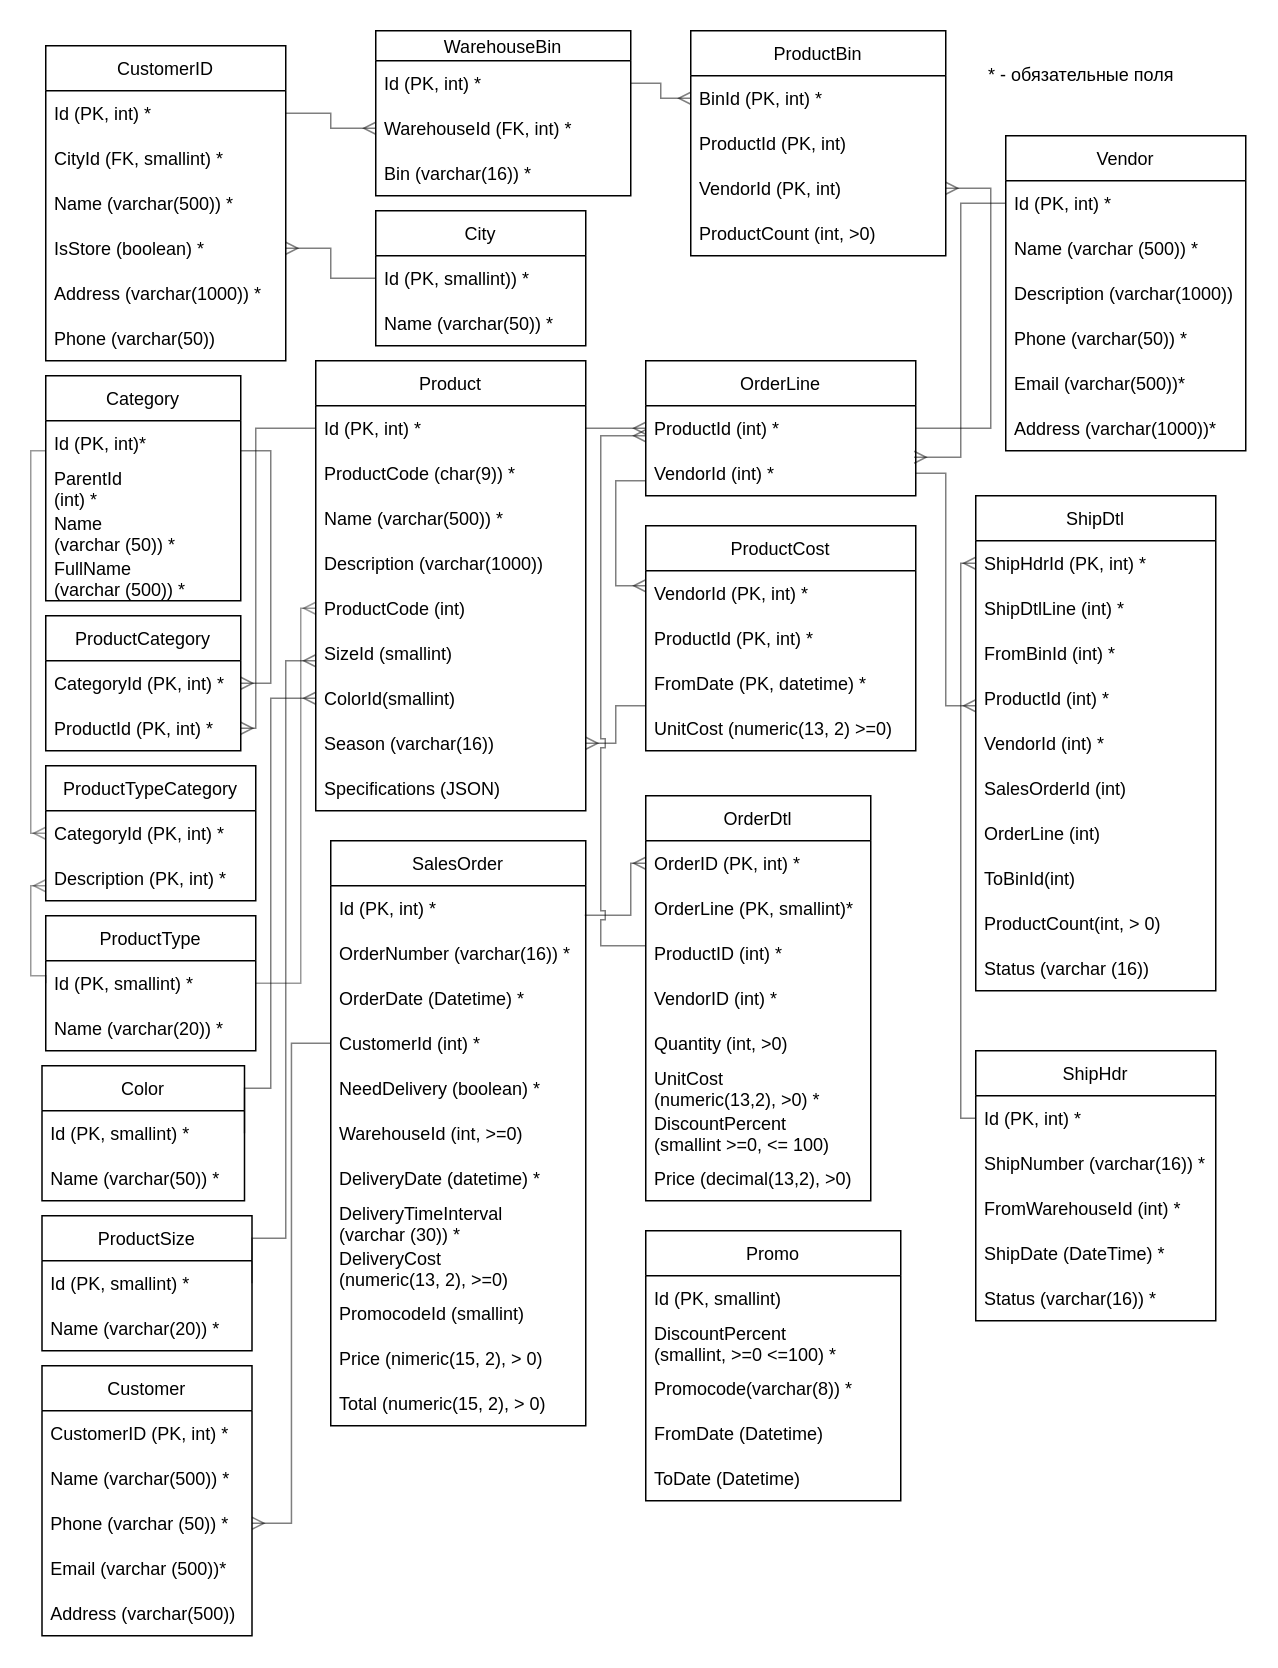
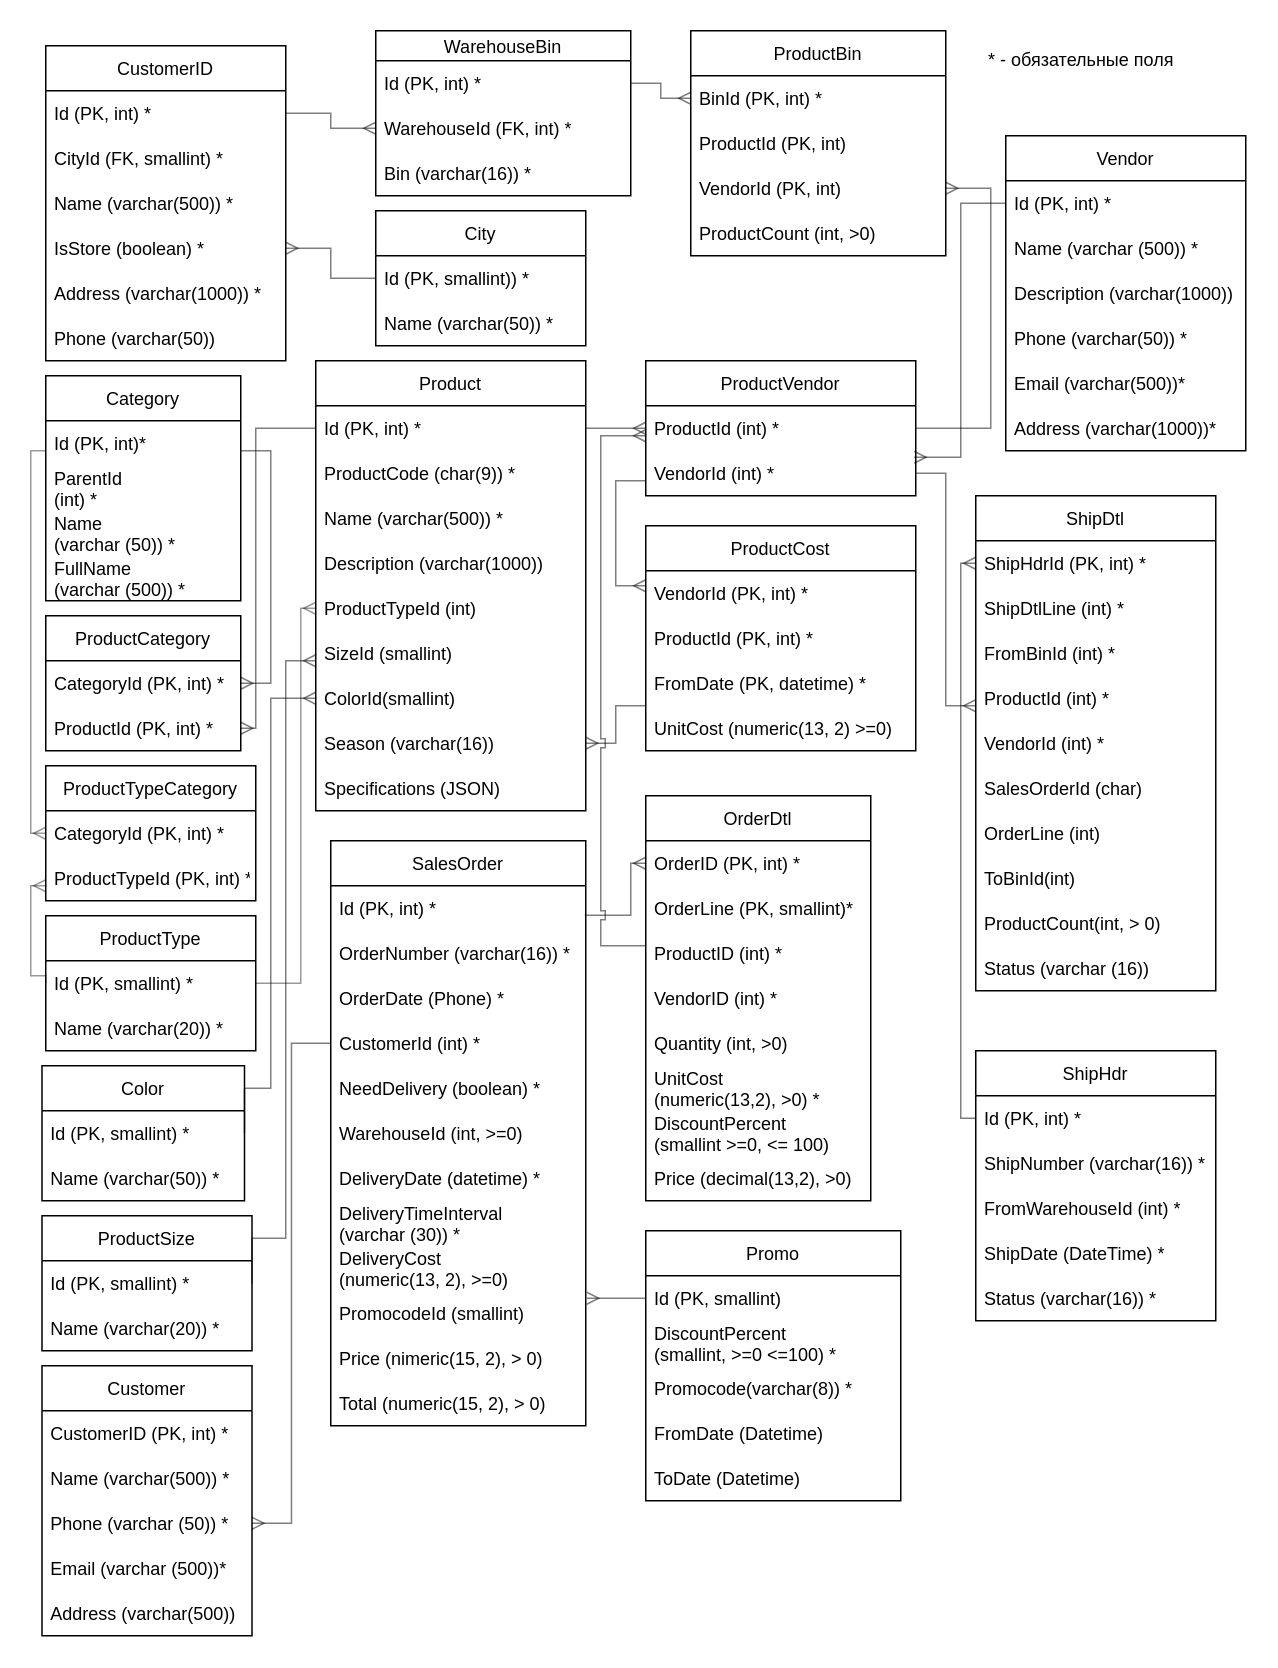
- <mxCell id="64" value="* - обязательные поля" style="text;html=1;align=center;verticalAlign=middle;resizable=0;points=[];autosize=1;strokeColor=none;fillColor=none;" parent="1" vertex="1"><mxGeometry x="650" y="40" width="140" height="20" as="geometry" /></mxCell>
+ <mxCell id="64" value="* - обязательные поля" style="text;html=1;align=center;verticalAlign=middle;resizable=0;points=[];autosize=1;strokeColor=none;fillColor=none;" parent="1" vertex="1"><mxGeometry x="650" y="30" width="140" height="20" as="geometry" /></mxCell>
- <mxCell id="58" value="OrderLine" style="swimlane;fontStyle=0;childLayout=stackLayout;horizontal=1;startSize=30;horizontalStack=0;resizeParent=1;resizeParentMax=0;resizeLast=0;collapsible=1;marginBottom=0;" parent="1" vertex="1"><mxGeometry x="430" y="240" width="180" height="90" as="geometry" /></mxCell>
+ <mxCell id="58" value="ProductVendor" style="swimlane;fontStyle=0;childLayout=stackLayout;horizontal=1;startSize=30;horizontalStack=0;resizeParent=1;resizeParentMax=0;resizeLast=0;collapsible=1;marginBottom=0;" parent="1" vertex="1"><mxGeometry x="430" y="240" width="180" height="90" as="geometry" /></mxCell>
- <mxCell id="20" value="ProductCode (int) " style="text;strokeColor=none;fillColor=none;align=left;verticalAlign=middle;spacingLeft=4;spacingRight=4;overflow=hidden;points=[[0,0.5],[1,0.5]];portConstraint=eastwest;rotatable=0;" parent="15" vertex="1"><mxGeometry y="150" width="180" height="30" as="geometry" /></mxCell>
+ <mxCell id="20" value="ProductTypeId (int) " style="text;strokeColor=none;fillColor=none;align=left;verticalAlign=middle;spacingLeft=4;spacingRight=4;overflow=hidden;points=[[0,0.5],[1,0.5]];portConstraint=eastwest;rotatable=0;" parent="15" vertex="1"><mxGeometry y="150" width="180" height="30" as="geometry" /></mxCell>
- <mxCell id="91" value="SalesOrderId (int)" style="text;strokeColor=none;fillColor=none;align=left;verticalAlign=middle;spacingLeft=4;spacingRight=4;overflow=hidden;points=[[0,0.5],[1,0.5]];portConstraint=eastwest;rotatable=0;" parent="85" vertex="1"><mxGeometry y="180" width="160" height="30" as="geometry" /></mxCell>
+ <mxCell id="91" value="SalesOrderId (char)" style="text;strokeColor=none;fillColor=none;align=left;verticalAlign=middle;spacingLeft=4;spacingRight=4;overflow=hidden;points=[[0,0.5],[1,0.5]];portConstraint=eastwest;rotatable=0;" parent="85" vertex="1"><mxGeometry y="180" width="160" height="30" as="geometry" /></mxCell>
- <mxCell id="137" value="Description (PK, int) *" style="text;strokeColor=none;fillColor=none;align=left;verticalAlign=middle;spacingLeft=4;spacingRight=4;overflow=hidden;points=[[0,0.5],[1,0.5]];portConstraint=eastwest;rotatable=0;" vertex="1" parent="135"><mxGeometry y="60" width="140" height="30" as="geometry" /></mxCell>
+ <mxCell id="137" value="ProductTypeId (PK, int) *" style="text;strokeColor=none;fillColor=none;align=left;verticalAlign=middle;spacingLeft=4;spacingRight=4;overflow=hidden;points=[[0,0.5],[1,0.5]];portConstraint=eastwest;rotatable=0;" vertex="1" parent="135"><mxGeometry y="60" width="140" height="30" as="geometry" /></mxCell>
- <mxCell id="40" value="OrderDate (Datetime) *" style="text;strokeColor=none;fillColor=none;align=left;verticalAlign=middle;spacingLeft=4;spacingRight=4;overflow=hidden;points=[[0,0.5],[1,0.5]];portConstraint=eastwest;rotatable=0;" parent="37" vertex="1"><mxGeometry y="90" width="170" height="30" as="geometry" /></mxCell>
+ <mxCell id="40" value="OrderDate (Phone) *" style="text;strokeColor=none;fillColor=none;align=left;verticalAlign=middle;spacingLeft=4;spacingRight=4;overflow=hidden;points=[[0,0.5],[1,0.5]];portConstraint=eastwest;rotatable=0;" parent="37" vertex="1"><mxGeometry y="90" width="170" height="30" as="geometry" /></mxCell>
+ <mxCell id="128" value="" style="edgeStyle=orthogonalEdgeStyle;fontSize=12;html=1;endArrow=ERmany;strokeWidth=1;exitX=0;exitY=0.5;exitDx=0;exitDy=0;rounded=0;opacity=50;endFill=0;endSize=6;jumpStyle=sharp;entryX=1.004;entryY=0.167;entryDx=0;entryDy=0;entryPerimeter=0;" parent="1" source="123" target="47" edge="1"><mxGeometry width="100" height="100" relative="1" as="geometry"><mxPoint x="250" y="820" as="sourcePoint" /><mxPoint x="350" y="720" as="targetPoint" /></mxGeometry></mxCell>
